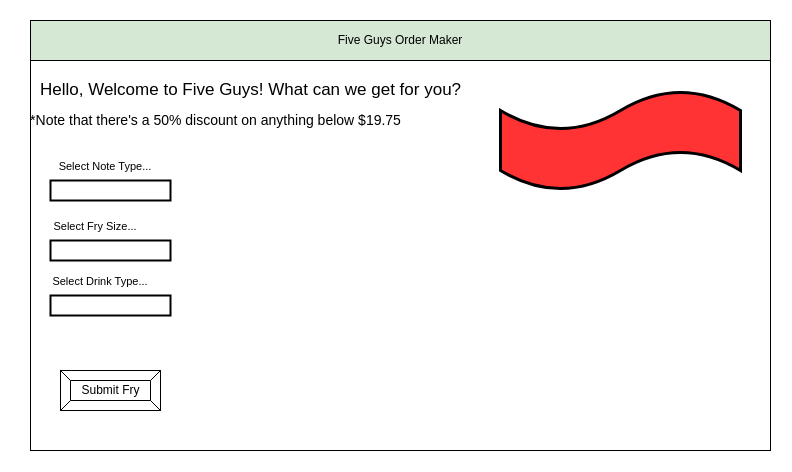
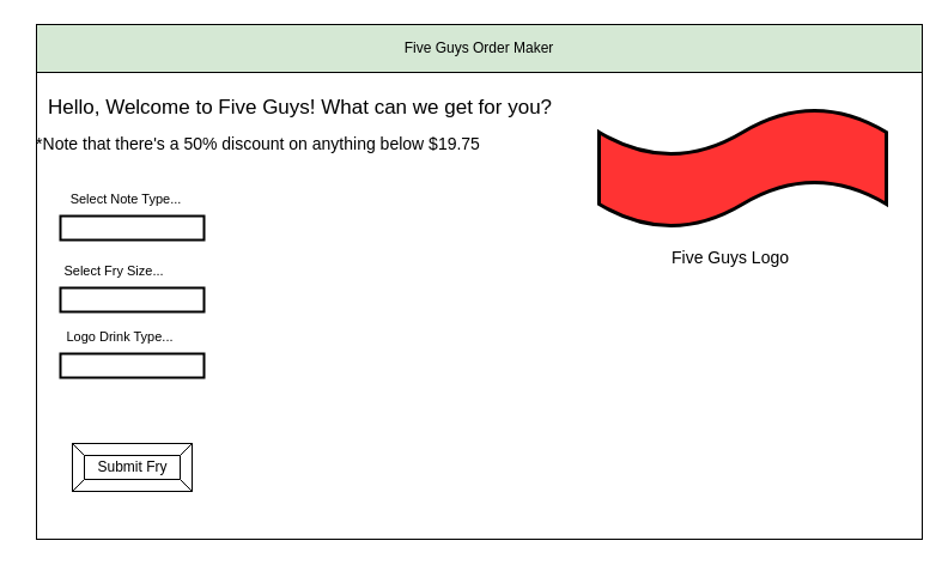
+ <mxCell id="8" value="Five Guys Logo" style="text;html=1;strokeColor=none;fillColor=none;align=center;verticalAlign=middle;whiteSpace=wrap;rounded=0;fontSize=14;" vertex="1" parent="1"><mxGeometry x="550" y="200" width="120" height="30" as="geometry" /></mxCell>
- <mxCell id="14" value="&lt;font style=&quot;font-size: 11px&quot;&gt;Select Drink Type...&lt;/font&gt;" style="text;html=1;strokeColor=none;fillColor=none;align=center;verticalAlign=middle;whiteSpace=wrap;rounded=0;fontSize=14;" vertex="1" parent="1"><mxGeometry x="50" y="275" width="100" height="10" as="geometry" /></mxCell>
+ <mxCell id="14" value="&lt;font style=&quot;font-size: 11px&quot;&gt;Logo Drink Type...&lt;/font&gt;" style="text;html=1;strokeColor=none;fillColor=none;align=center;verticalAlign=middle;whiteSpace=wrap;rounded=0;fontSize=14;" vertex="1" parent="1"><mxGeometry x="50" y="275" width="100" height="10" as="geometry" /></mxCell>
